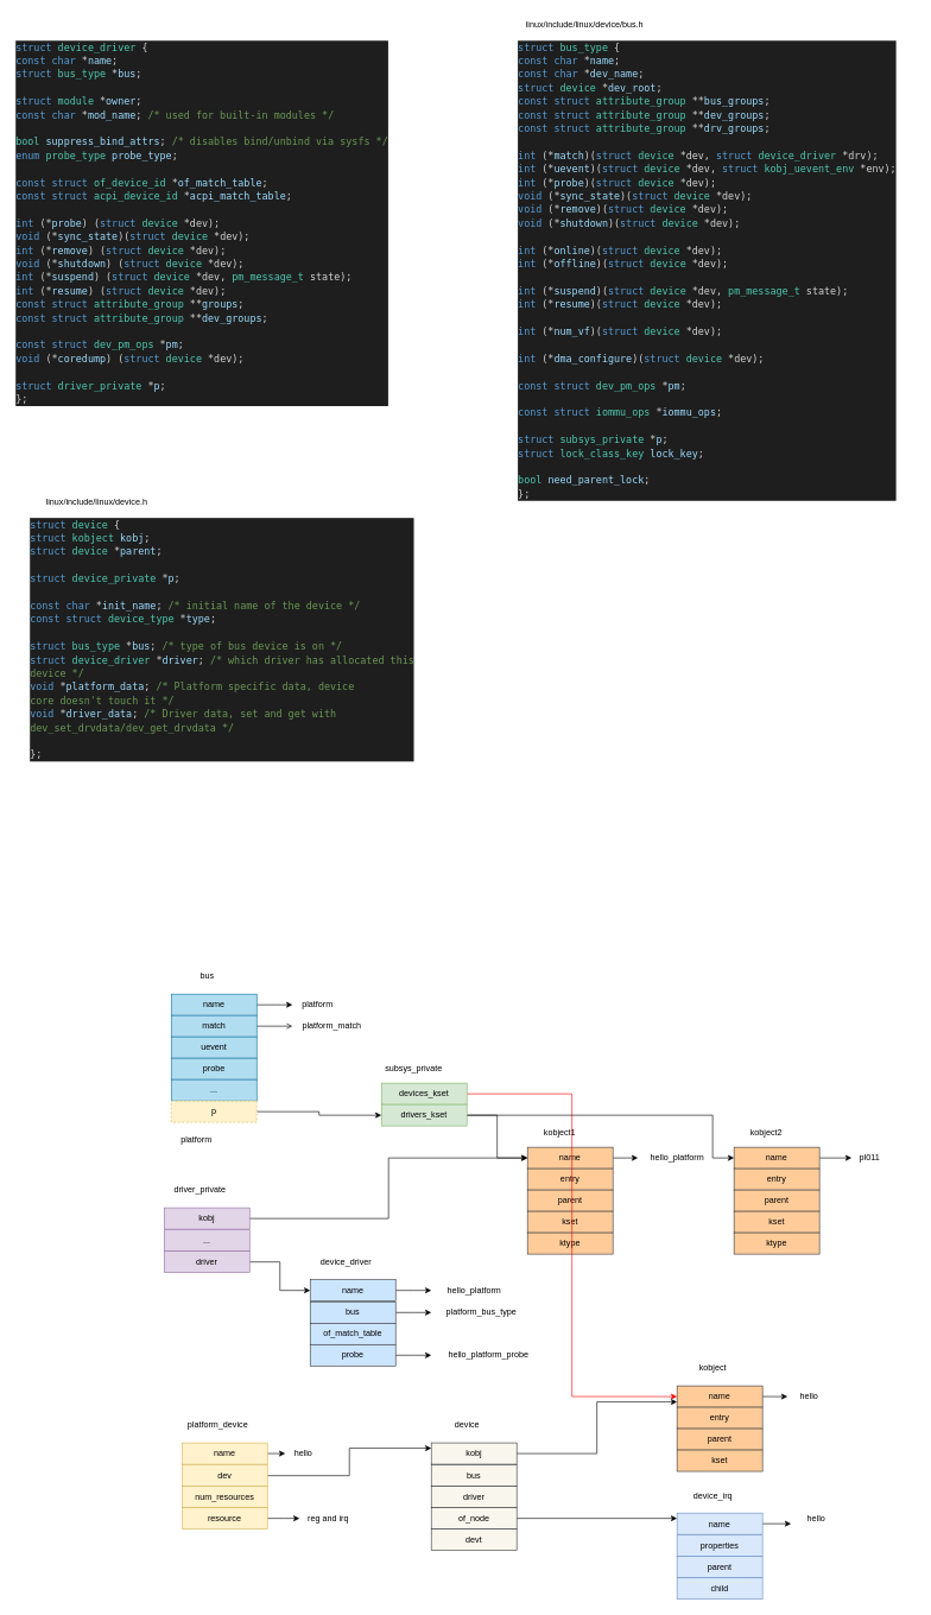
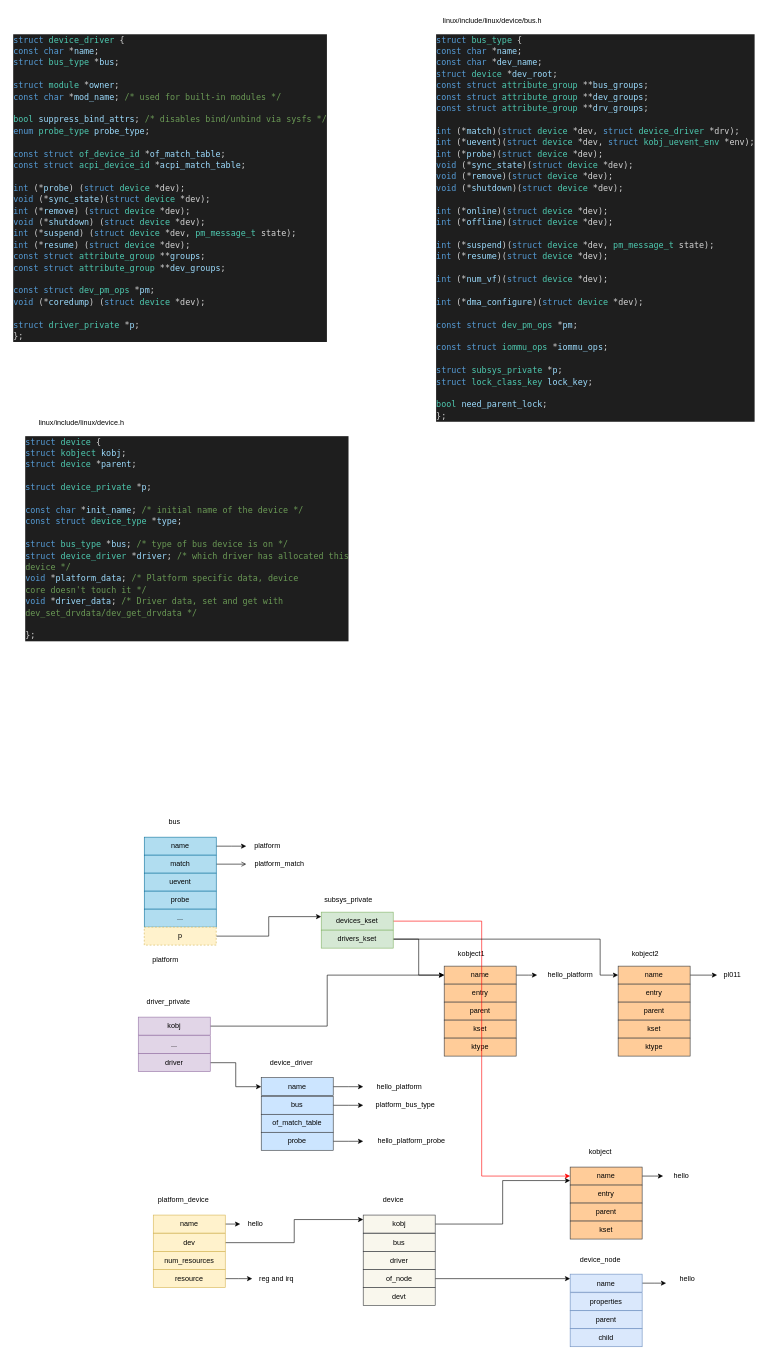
- <mxCell id="21" style="edgeStyle=orthogonalEdgeStyle;rounded=0;orthogonalLoop=1;jettySize=auto;html=1;" edge="1" parent="1" source="22" target="31"><mxGeometry relative="1" as="geometry" /></mxCell>
+ <mxCell id="21" style="edgeStyle=orthogonalEdgeStyle;rounded=0;orthogonalLoop=1;jettySize=auto;html=1;entryX=0;entryY=0.25;entryDx=0;entryDy=0;" edge="1" parent="1" source="22" target="28"><mxGeometry relative="1" as="geometry" /></mxCell>
- <mxCell id="79" value="device_irq" style="text;html=1;align=center;verticalAlign=middle;resizable=0;points=[];autosize=1;strokeColor=none;fillColor=none;" vertex="1" parent="1"><mxGeometry x="955" y="2083.5" width="90" height="30" as="geometry" /></mxCell>
+ <mxCell id="79" value="device_node" style="text;html=1;align=center;verticalAlign=middle;resizable=0;points=[];autosize=1;strokeColor=none;fillColor=none;" vertex="1" parent="1"><mxGeometry x="955" y="2083.5" width="90" height="30" as="geometry" /></mxCell>
